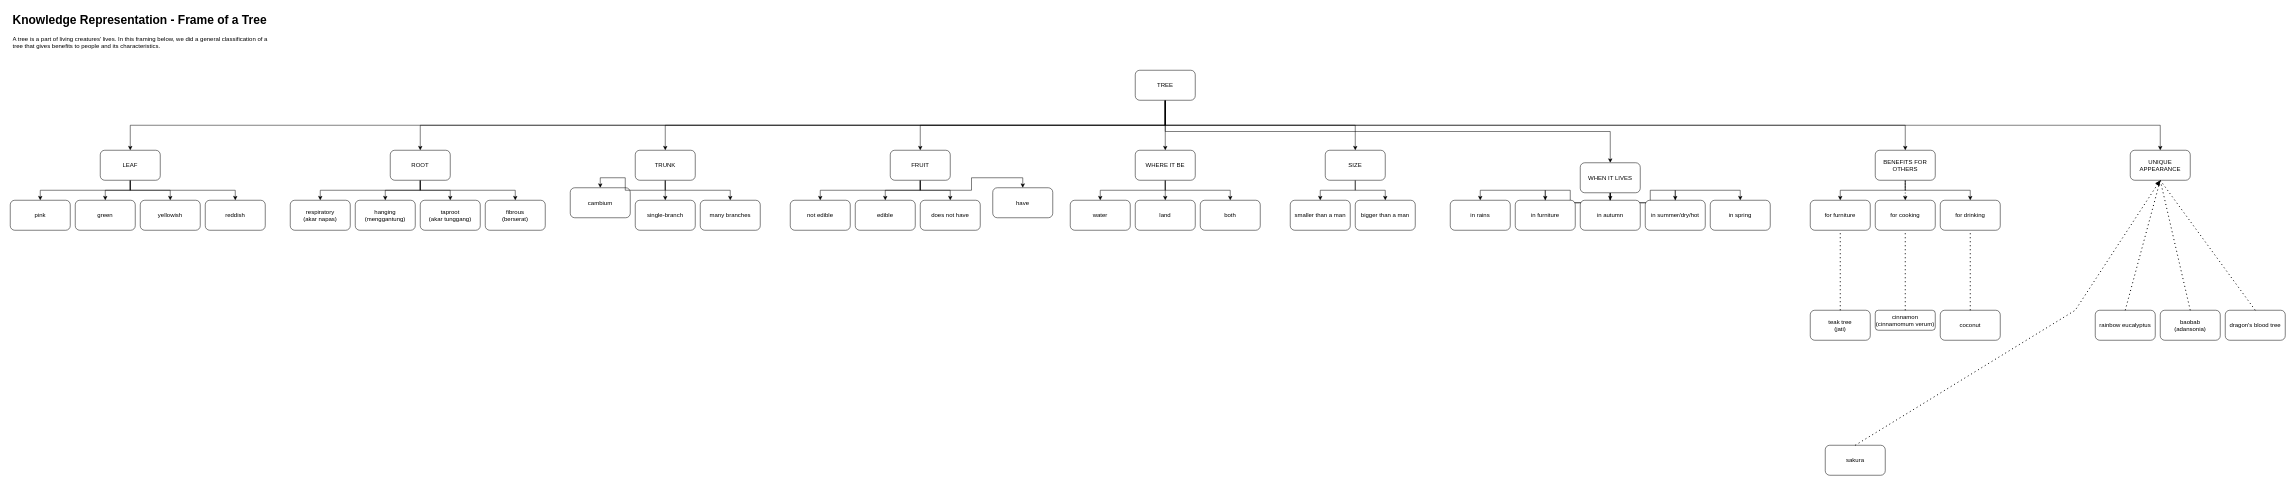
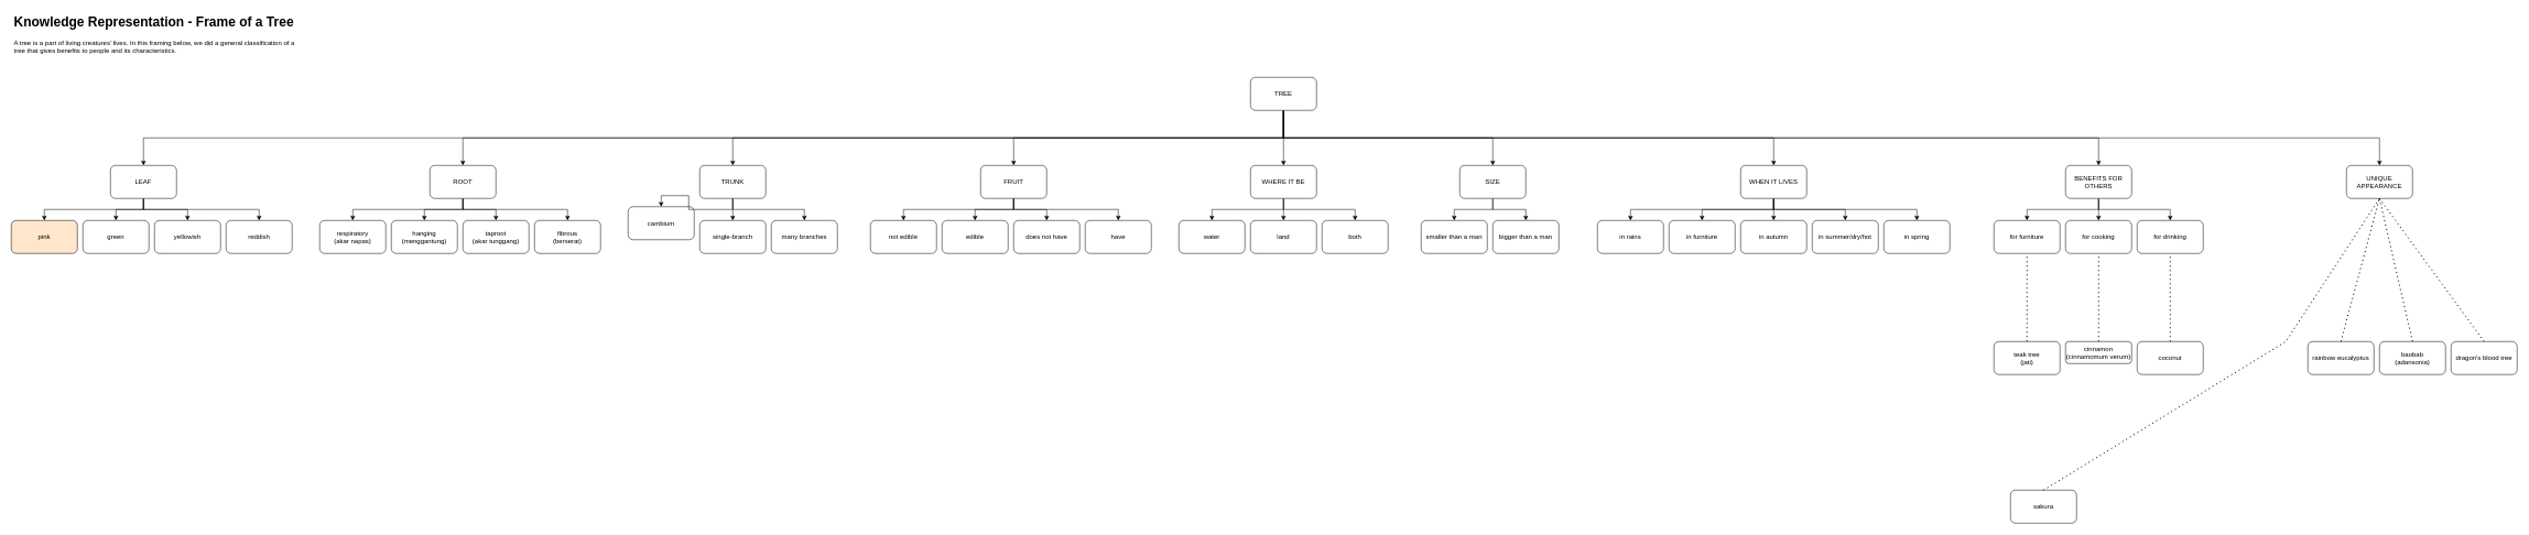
- <mxCell id="61" value="WHEN IT LIVES" style="rounded=1;whiteSpace=wrap;html=1;" parent="1" vertex="1"><mxGeometry x="3160" y="325" width="120" height="60" as="geometry" /></mxCell>
+ <mxCell id="61" value="WHEN IT LIVES" style="rounded=1;whiteSpace=wrap;html=1;" parent="1" vertex="1"><mxGeometry x="3160" y="300" width="120" height="60" as="geometry" /></mxCell>
- <mxCell id="82" value="" style="endArrow=block;dashed=1;html=1;dashPattern=1 3;strokeWidth=2;rounded=0;exitX=0.5;exitY=0;exitDx=0;exitDy=0;entryX=0.5;entryY=1;entryDx=0;entryDy=0;" edge="1" parent="1" source="79" target="69"><mxGeometry width="50" height="50" relative="1" as="geometry"><mxPoint x="3890" y="630" as="sourcePoint" /><mxPoint x="3940" y="580" as="targetPoint" /><Array as="points"><mxPoint x="4150" y="620" /></Array></mxGeometry></mxCell>
+ <mxCell id="82" value="" style="endArrow=none;dashed=1;html=1;dashPattern=1 3;strokeWidth=2;rounded=0;exitX=0.5;exitY=0;exitDx=0;exitDy=0;entryX=0.5;entryY=1;entryDx=0;entryDy=0;" edge="1" parent="1" source="79" target="69"><mxGeometry width="50" height="50" relative="1" as="geometry"><mxPoint x="3890" y="630" as="sourcePoint" /><mxPoint x="3940" y="580" as="targetPoint" /><Array as="points"><mxPoint x="4150" y="620" /></Array></mxGeometry></mxCell>
- <mxCell id="72" style="edgeStyle=orthogonalEdgeStyle;rounded=0;orthogonalLoop=1;jettySize=auto;html=1;exitX=0.5;exitY=1;exitDx=0;exitDy=0;entryX=0.5;entryY=0;entryDx=0;entryDy=0;dashed=1;" edge="1" parent="1" source="75" target="70"><mxGeometry relative="1" as="geometry" /></mxCell>
+ <mxCell id="72" style="edgeStyle=orthogonalEdgeStyle;rounded=0;orthogonalLoop=1;jettySize=auto;html=1;exitX=0.5;exitY=1;exitDx=0;exitDy=0;entryX=0.5;entryY=0;entryDx=0;entryDy=0;" edge="1" parent="1" source="75" target="70"><mxGeometry relative="1" as="geometry" /></mxCell>
- <mxCell id="13" value="have" style="rounded=1;whiteSpace=wrap;html=1;" parent="1" vertex="1"><mxGeometry x="1985" y="375" width="120" height="60" as="geometry" /></mxCell>
+ <mxCell id="13" value="have" style="rounded=1;whiteSpace=wrap;html=1;" parent="1" vertex="1"><mxGeometry x="1970" y="400" width="120" height="60" as="geometry" /></mxCell>
- <mxCell id="47" value="pink" style="rounded=1;whiteSpace=wrap;html=1;" parent="1" vertex="1"><mxGeometry x="20" y="400" width="120" height="60" as="geometry" /></mxCell>
+ <mxCell id="47" value="pink" style="rounded=1;whiteSpace=wrap;html=1;fillColor=#ffe6cc;" parent="1" vertex="1"><mxGeometry x="20" y="400" width="120" height="60" as="geometry" /></mxCell>
